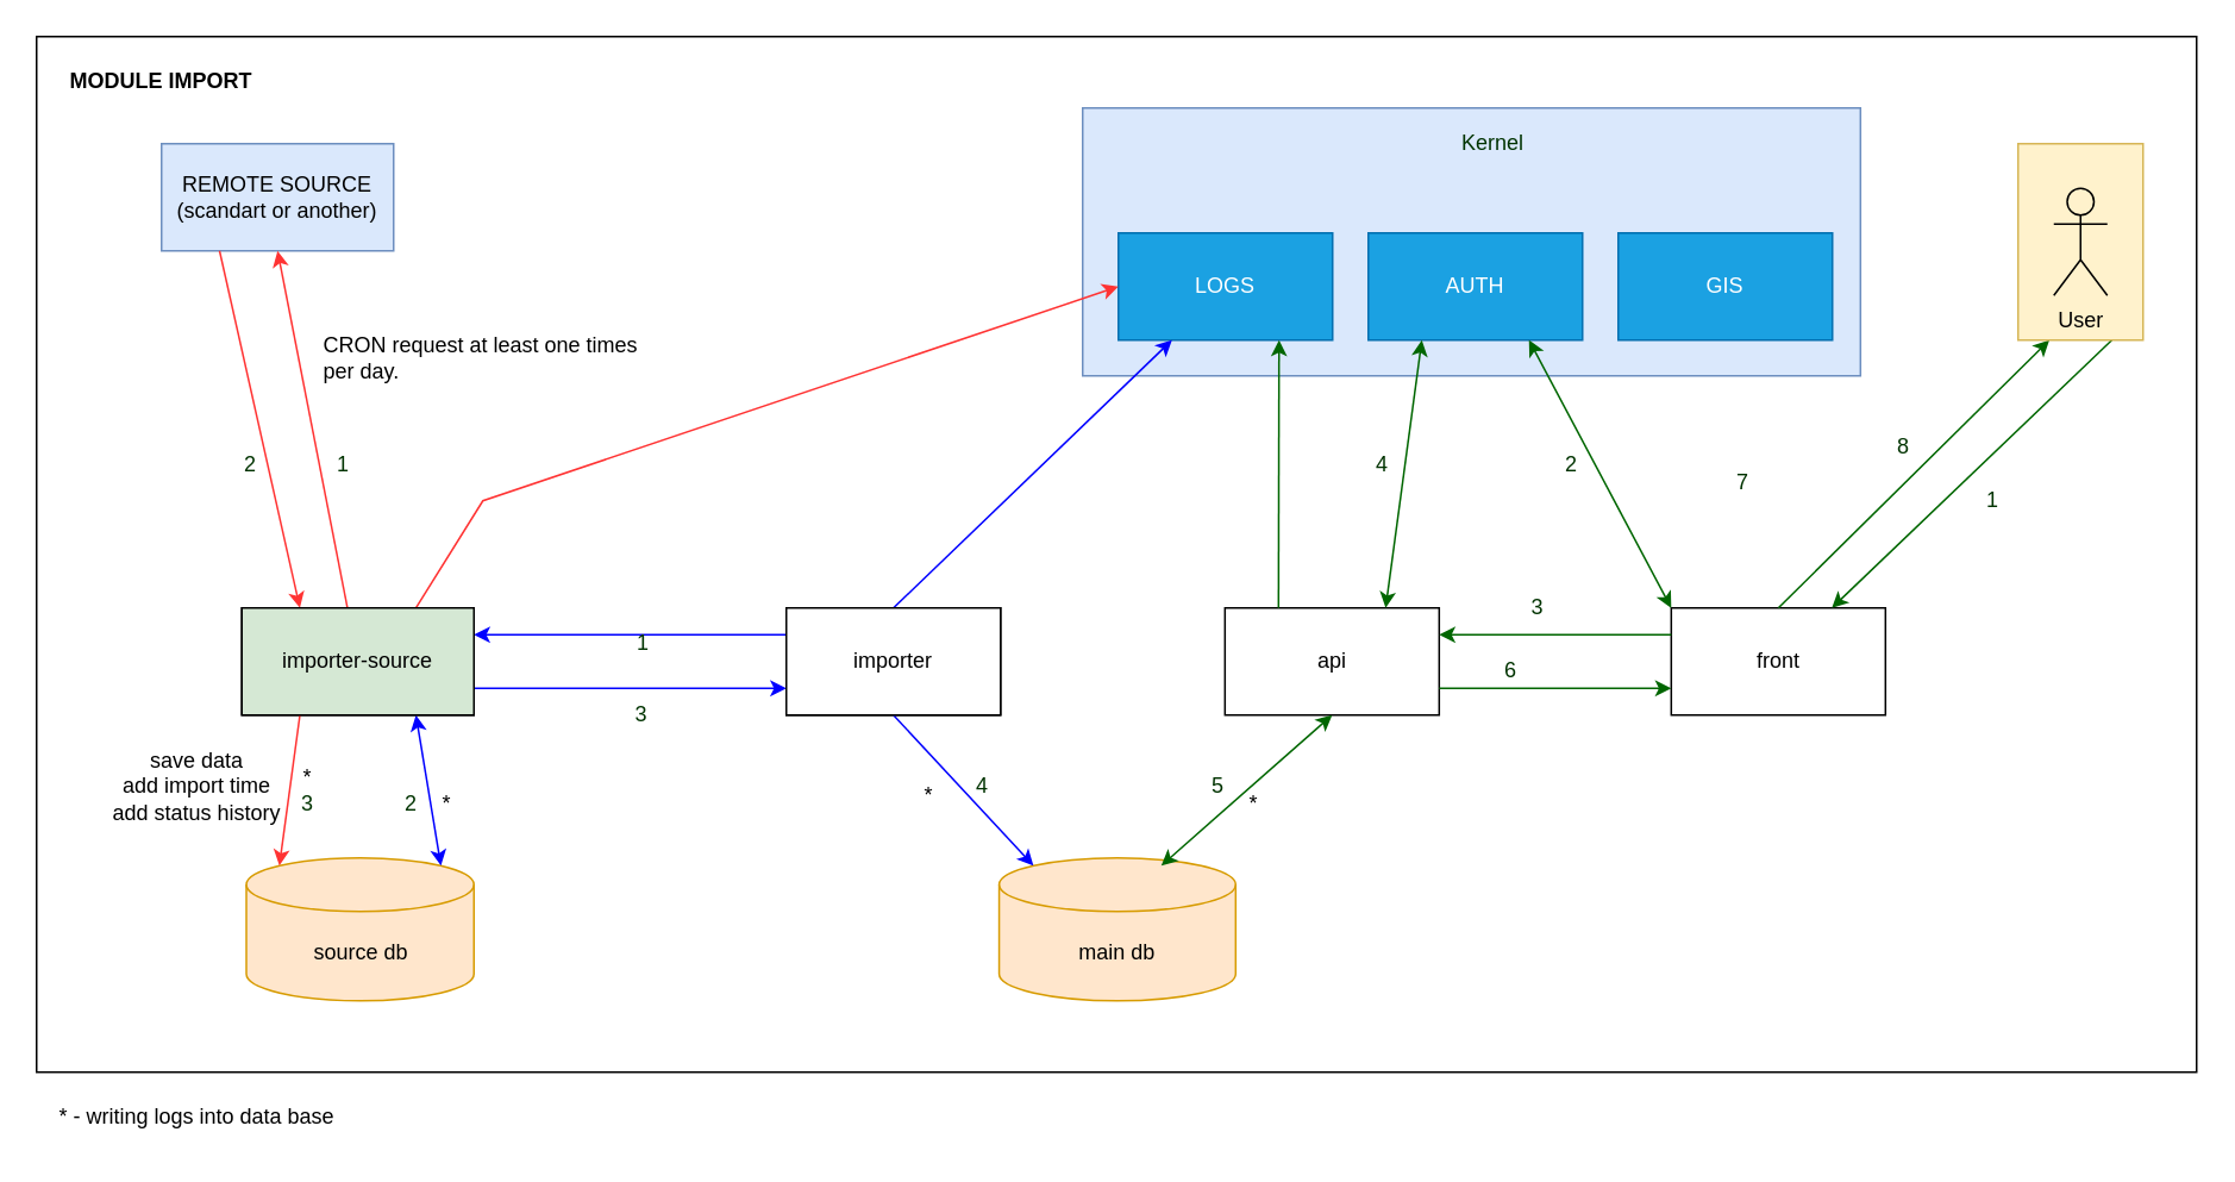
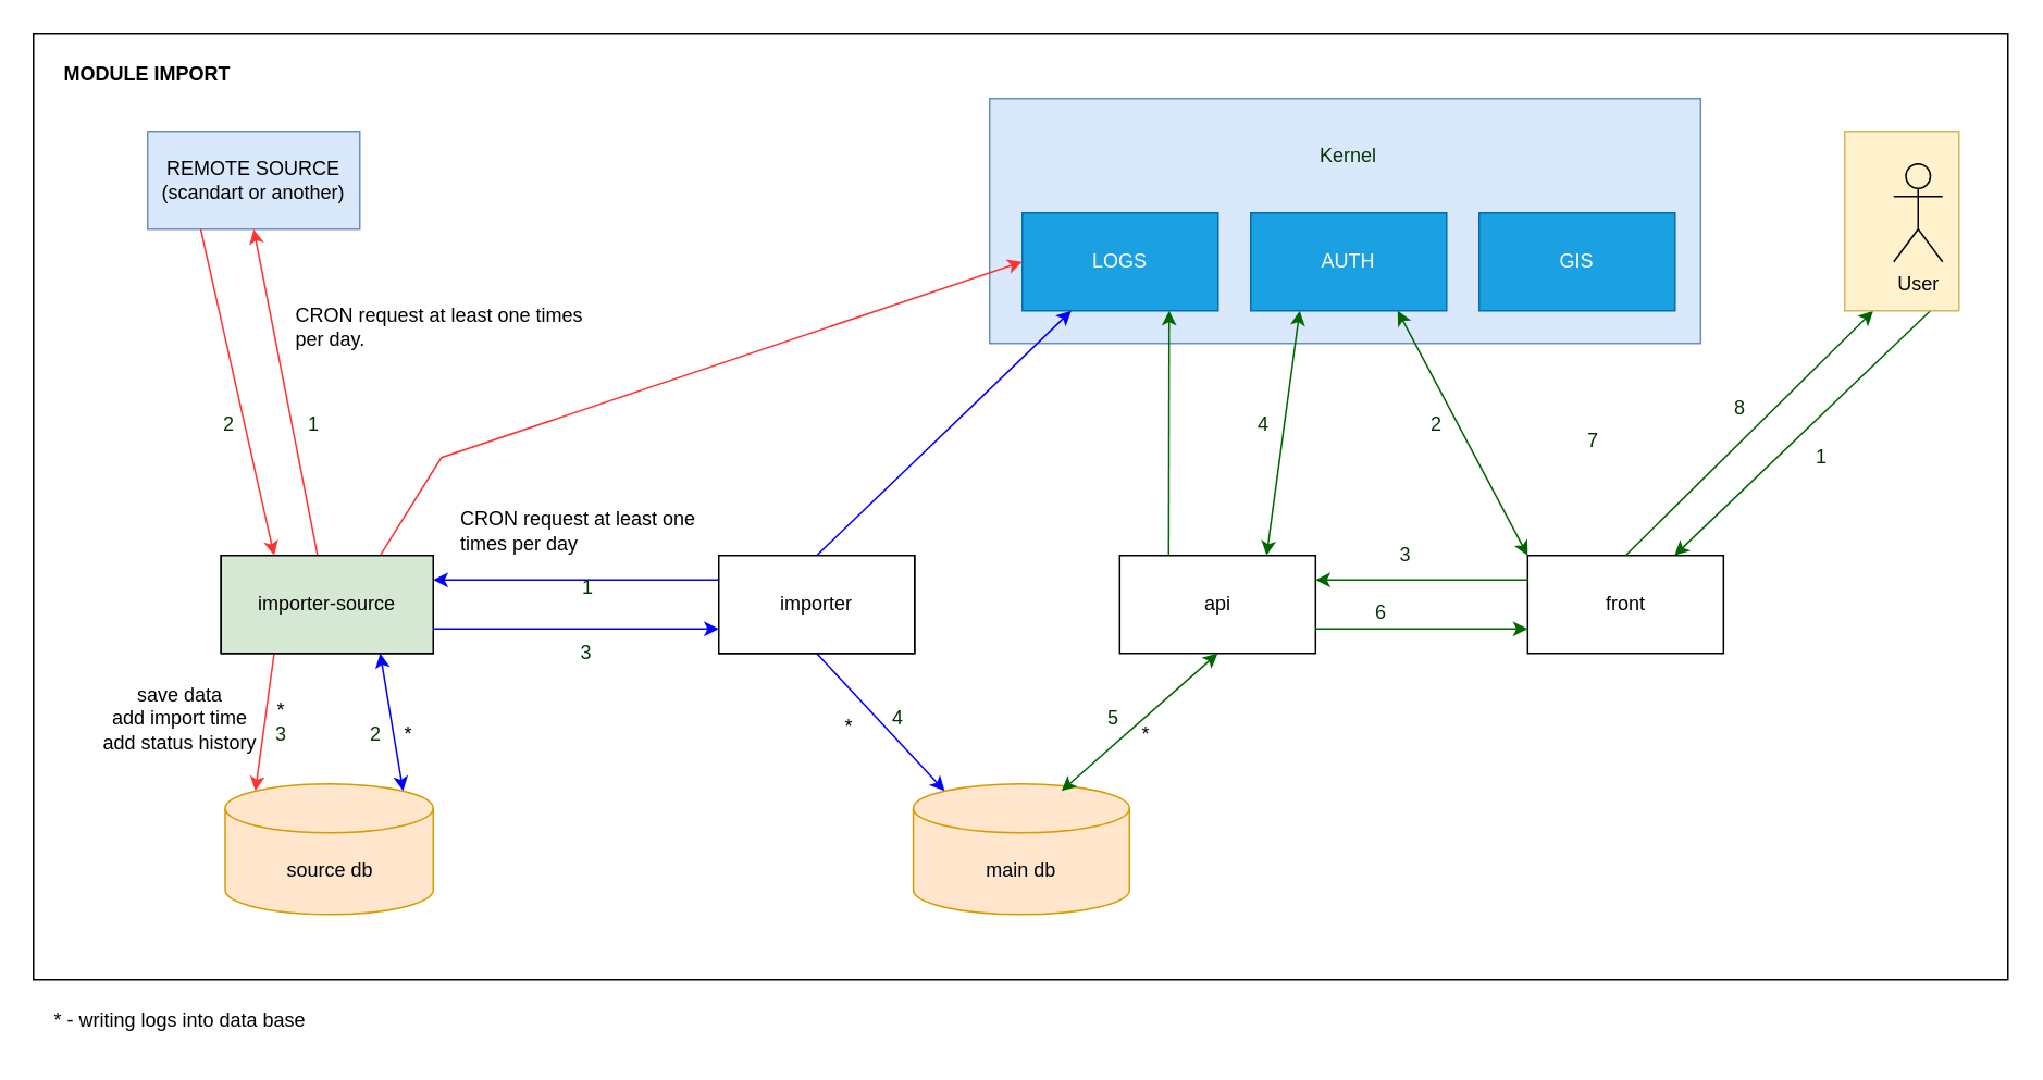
- <mxCell id="6" value="Kernel" style="text;html=1;strokeColor=none;fillColor=none;align=center;verticalAlign=middle;whiteSpace=wrap;rounded=0;fontColor=#003300;" parent="4" vertex="1"><mxGeometry x="185" y="5" width="90" height="30" as="geometry" /></mxCell>
+ <mxCell id="6" value="Kernel" style="text;html=1;strokeColor=none;fillColor=none;align=center;verticalAlign=middle;whiteSpace=wrap;rounded=0;fontColor=#003300;" parent="4" vertex="1"><mxGeometry x="175.0" y="20" width="90" height="30" as="geometry" /></mxCell>
- <mxCell id="56" value="User" style="shape=umlActor;verticalLabelPosition=bottom;verticalAlign=top;html=1;outlineConnect=0;fillColor=#FFF2CC;" parent="54" vertex="1"><mxGeometry x="20" y="25" width="30" height="60" as="geometry" /></mxCell>
+ <mxCell id="56" value="User" style="shape=umlActor;verticalLabelPosition=bottom;verticalAlign=top;html=1;outlineConnect=0;fillColor=#FFF2CC;" parent="54" vertex="1"><mxGeometry x="30" y="20" width="30" height="60" as="geometry" /></mxCell>
+ <mxCell id="25" value="CRON request at least one times per day" style="text;html=1;strokeColor=none;fillColor=none;align=left;verticalAlign=middle;whiteSpace=wrap;rounded=0;" parent="1" vertex="1"><mxGeometry x="280" y="300" width="150" height="50" as="geometry" /></mxCell>
